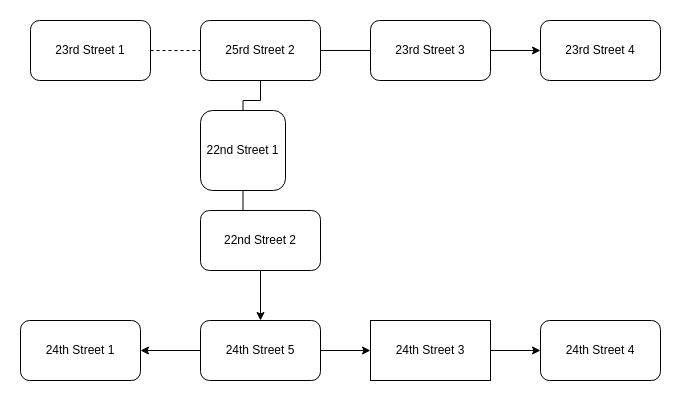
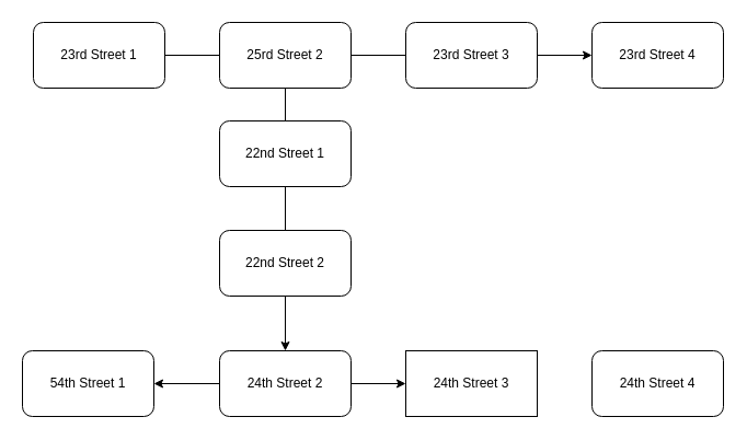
- <mxCell id="2" value="" style="edgeStyle=orthogonalEdgeStyle;rounded=0;orthogonalLoop=1;jettySize=auto;html=1;endArrow=none;endFill=0;dashed=1;" edge="1" parent="1" source="3" target="6"><mxGeometry relative="1" as="geometry" /></mxCell>
+ <mxCell id="2" value="" style="edgeStyle=orthogonalEdgeStyle;rounded=0;orthogonalLoop=1;jettySize=auto;html=1;endArrow=none;endFill=0;" edge="1" parent="1" source="3" target="6"><mxGeometry relative="1" as="geometry" /></mxCell>
- <mxCell id="11" value="22nd Street 1" style="rounded=1;whiteSpace=wrap;html=1;" vertex="1" parent="1"><mxGeometry x="200" y="110" width="85" height="80" as="geometry" /></mxCell>
+ <mxCell id="11" value="22nd Street 1" style="rounded=1;whiteSpace=wrap;html=1;" vertex="1" parent="1"><mxGeometry x="200" y="110" width="120" height="60" as="geometry" /></mxCell>
- <mxCell id="17" value="24th Street 1" style="rounded=1;whiteSpace=wrap;html=1;" vertex="1" parent="1"><mxGeometry x="20" y="320" width="120" height="60" as="geometry" /></mxCell>
+ <mxCell id="17" value="54th Street 1" style="rounded=1;whiteSpace=wrap;html=1;" vertex="1" parent="1"><mxGeometry x="20" y="320" width="120" height="60" as="geometry" /></mxCell>
- <mxCell id="16" value="24th Street 5" style="rounded=1;whiteSpace=wrap;html=1;" vertex="1" parent="1"><mxGeometry x="200" y="320" width="120" height="60" as="geometry" /></mxCell>
+ <mxCell id="16" value="24th Street 2" style="rounded=1;whiteSpace=wrap;html=1;" vertex="1" parent="1"><mxGeometry x="200" y="320" width="120" height="60" as="geometry" /></mxCell>
- <mxCell id="18" value="" style="edgeStyle=orthogonalEdgeStyle;rounded=0;orthogonalLoop=1;jettySize=auto;html=1;" edge="1" parent="1" source="19" target="20"><mxGeometry relative="1" as="geometry" /></mxCell>
